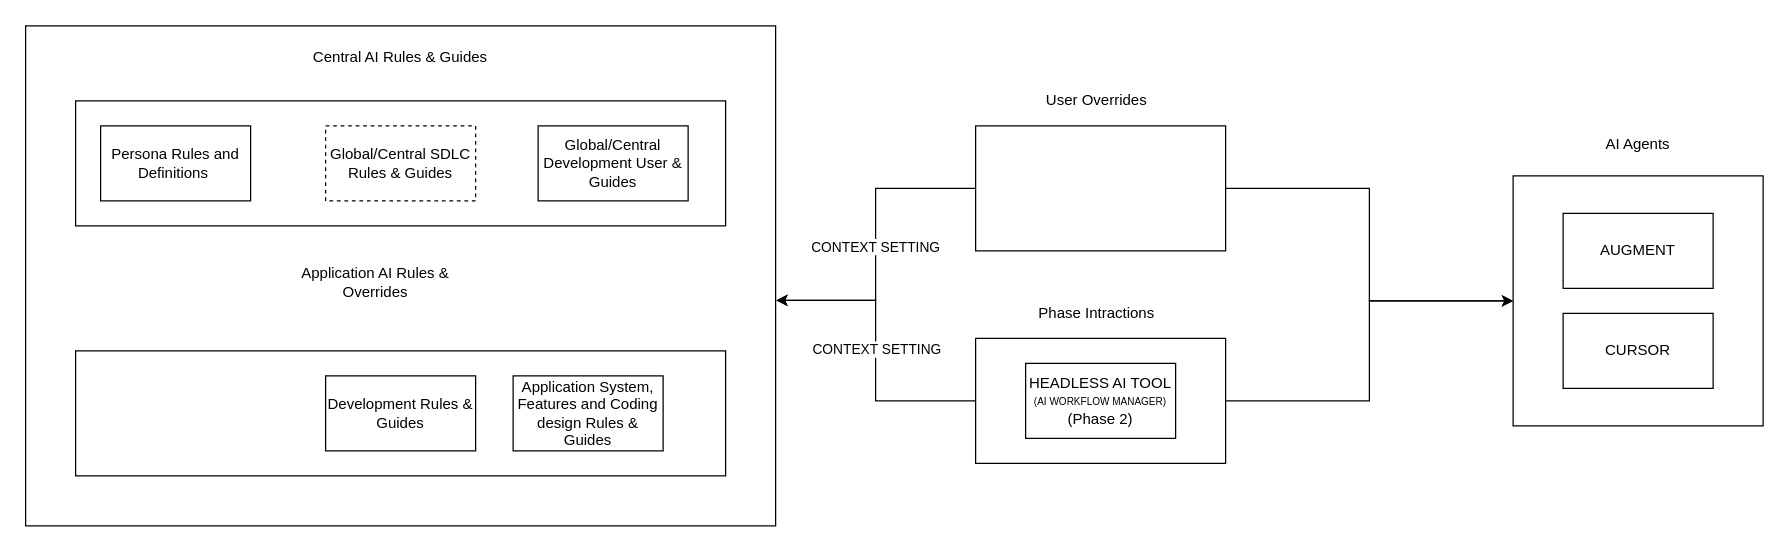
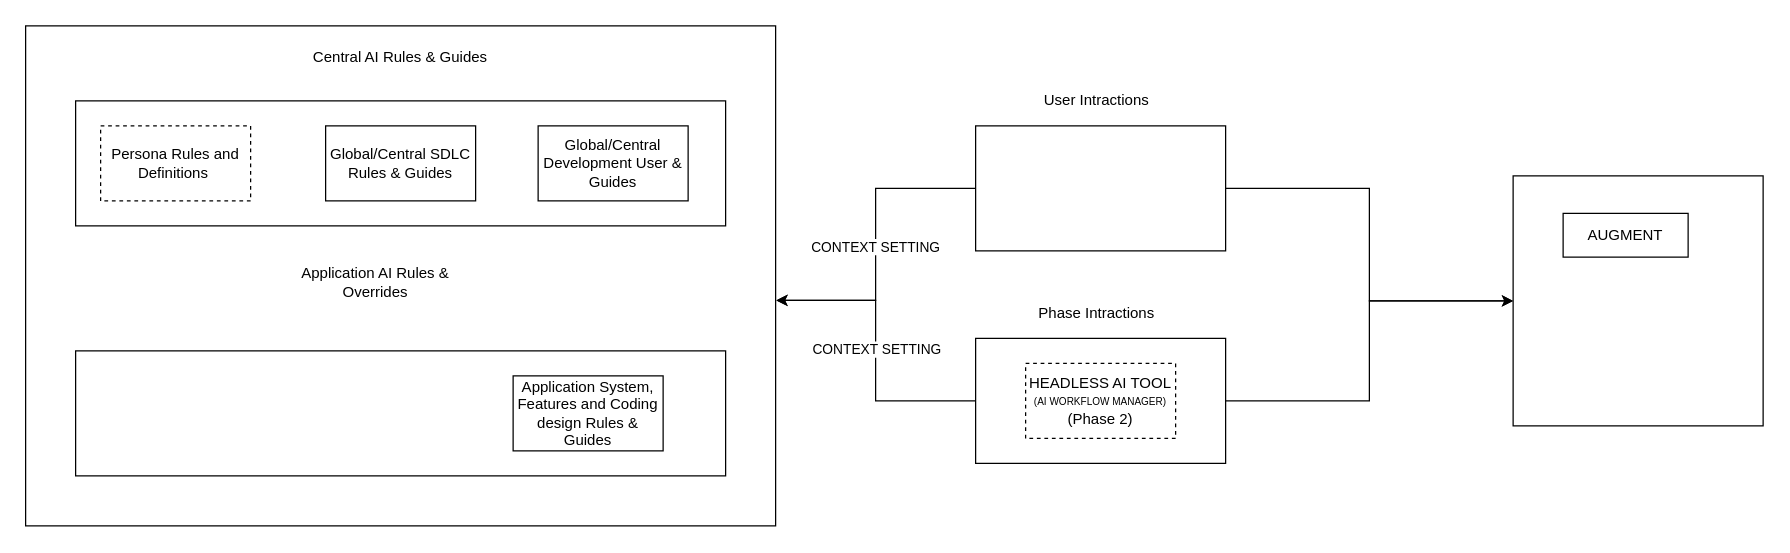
- <mxCell id="21" value="User Overrides" style="text;whiteSpace=wrap;html=1;align=center;verticalAlign=middle;" vertex="1" parent="1"><mxGeometry x="792" y="60" width="170" height="40" as="geometry" /></mxCell>
+ <mxCell id="21" value="User Intractions" style="text;whiteSpace=wrap;html=1;align=center;verticalAlign=middle;" vertex="1" parent="1"><mxGeometry x="792" y="60" width="170" height="40" as="geometry" /></mxCell>
- <mxCell id="12" value="AI Agents" style="text;html=1;align=center;verticalAlign=middle;whiteSpace=wrap;rounded=0;" vertex="1" parent="1"><mxGeometry x="1280" y="100" width="60" height="30" as="geometry" /></mxCell>
- <mxCell id="11" value="Persona Rules and Definitions&amp;nbsp;" style="rounded=0;whiteSpace=wrap;html=1;" vertex="1" parent="1"><mxGeometry x="80" y="100" width="120" height="60" as="geometry" /></mxCell>
+ <mxCell id="11" value="Persona Rules and Definitions&amp;nbsp;" style="rounded=0;whiteSpace=wrap;html=1;dashed=1;" vertex="1" parent="1"><mxGeometry x="80" y="100" width="120" height="60" as="geometry" /></mxCell>
- <mxCell id="13" value="Global/Central SDLC Rules &amp;amp; Guides" style="rounded=0;whiteSpace=wrap;html=1;dashed=1;" vertex="1" parent="1"><mxGeometry x="260" y="100" width="120" height="60" as="geometry" /></mxCell>
+ <mxCell id="13" value="Global/Central SDLC Rules &amp;amp; Guides" style="rounded=0;whiteSpace=wrap;html=1;" vertex="1" parent="1"><mxGeometry x="260" y="100" width="120" height="60" as="geometry" /></mxCell>
- <mxCell id="9" value="AUGMENT" style="rounded=0;whiteSpace=wrap;html=1;" vertex="1" parent="1"><mxGeometry x="1250" y="170" width="120" height="60" as="geometry" /></mxCell>
+ <mxCell id="9" value="AUGMENT" style="rounded=0;whiteSpace=wrap;html=1;" vertex="1" parent="1"><mxGeometry x="1250" y="170" width="100" height="35" as="geometry" /></mxCell>
- <mxCell id="10" value="CURSOR" style="rounded=0;whiteSpace=wrap;html=1;" vertex="1" parent="1"><mxGeometry x="1250" y="250" width="120" height="60" as="geometry" /></mxCell>
- <mxCell id="20" value="HEADLESS AI TOOL&lt;br&gt;&lt;font style=&quot;&quot;&gt;&lt;span style=&quot;font-size: 8px;&quot;&gt;(AI WORKFLOW MANAGER)&lt;/span&gt;&lt;br&gt;&lt;font&gt;(Phase 2)&lt;/font&gt;&lt;/font&gt;" style="rounded=0;whiteSpace=wrap;html=1;" vertex="1" parent="1"><mxGeometry x="820" y="290" width="120" height="60" as="geometry" /></mxCell>
+ <mxCell id="20" value="HEADLESS AI TOOL&lt;br&gt;&lt;font style=&quot;&quot;&gt;&lt;span style=&quot;font-size: 8px;&quot;&gt;(AI WORKFLOW MANAGER)&lt;/span&gt;&lt;br&gt;&lt;font&gt;(Phase 2)&lt;/font&gt;&lt;/font&gt;" style="rounded=0;whiteSpace=wrap;html=1;dashed=1;" vertex="1" parent="1"><mxGeometry x="820" y="290" width="120" height="60" as="geometry" /></mxCell>
- <mxCell id="17" value="Development Rules &amp;amp; Guides" style="rounded=0;whiteSpace=wrap;html=1;" vertex="1" parent="1"><mxGeometry x="260" y="300" width="120" height="60" as="geometry" /></mxCell>
